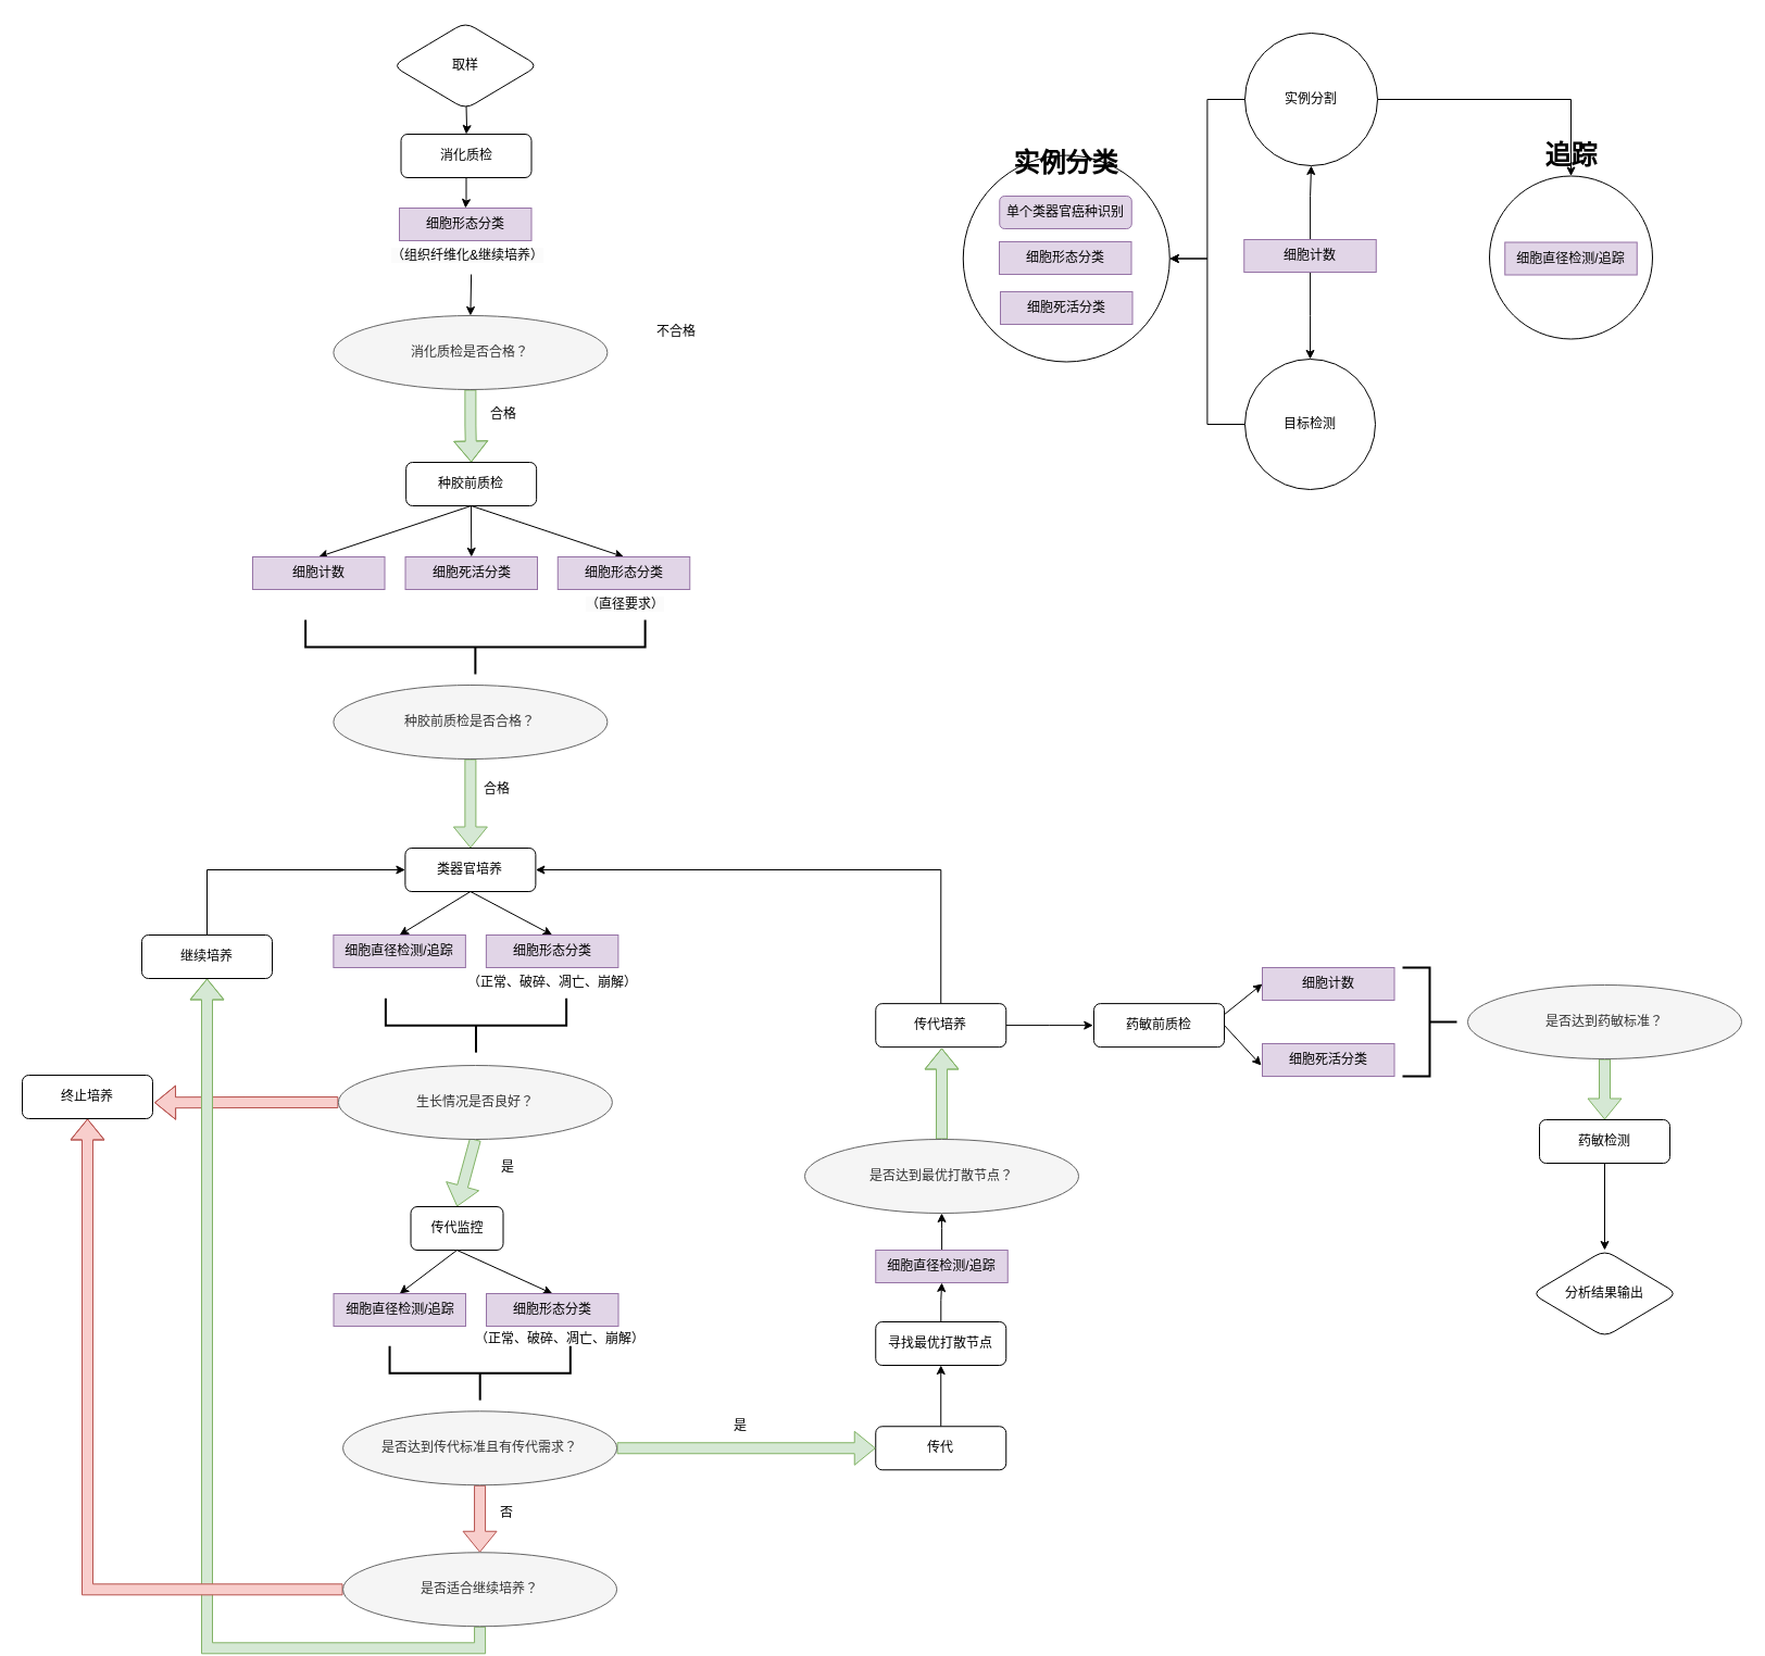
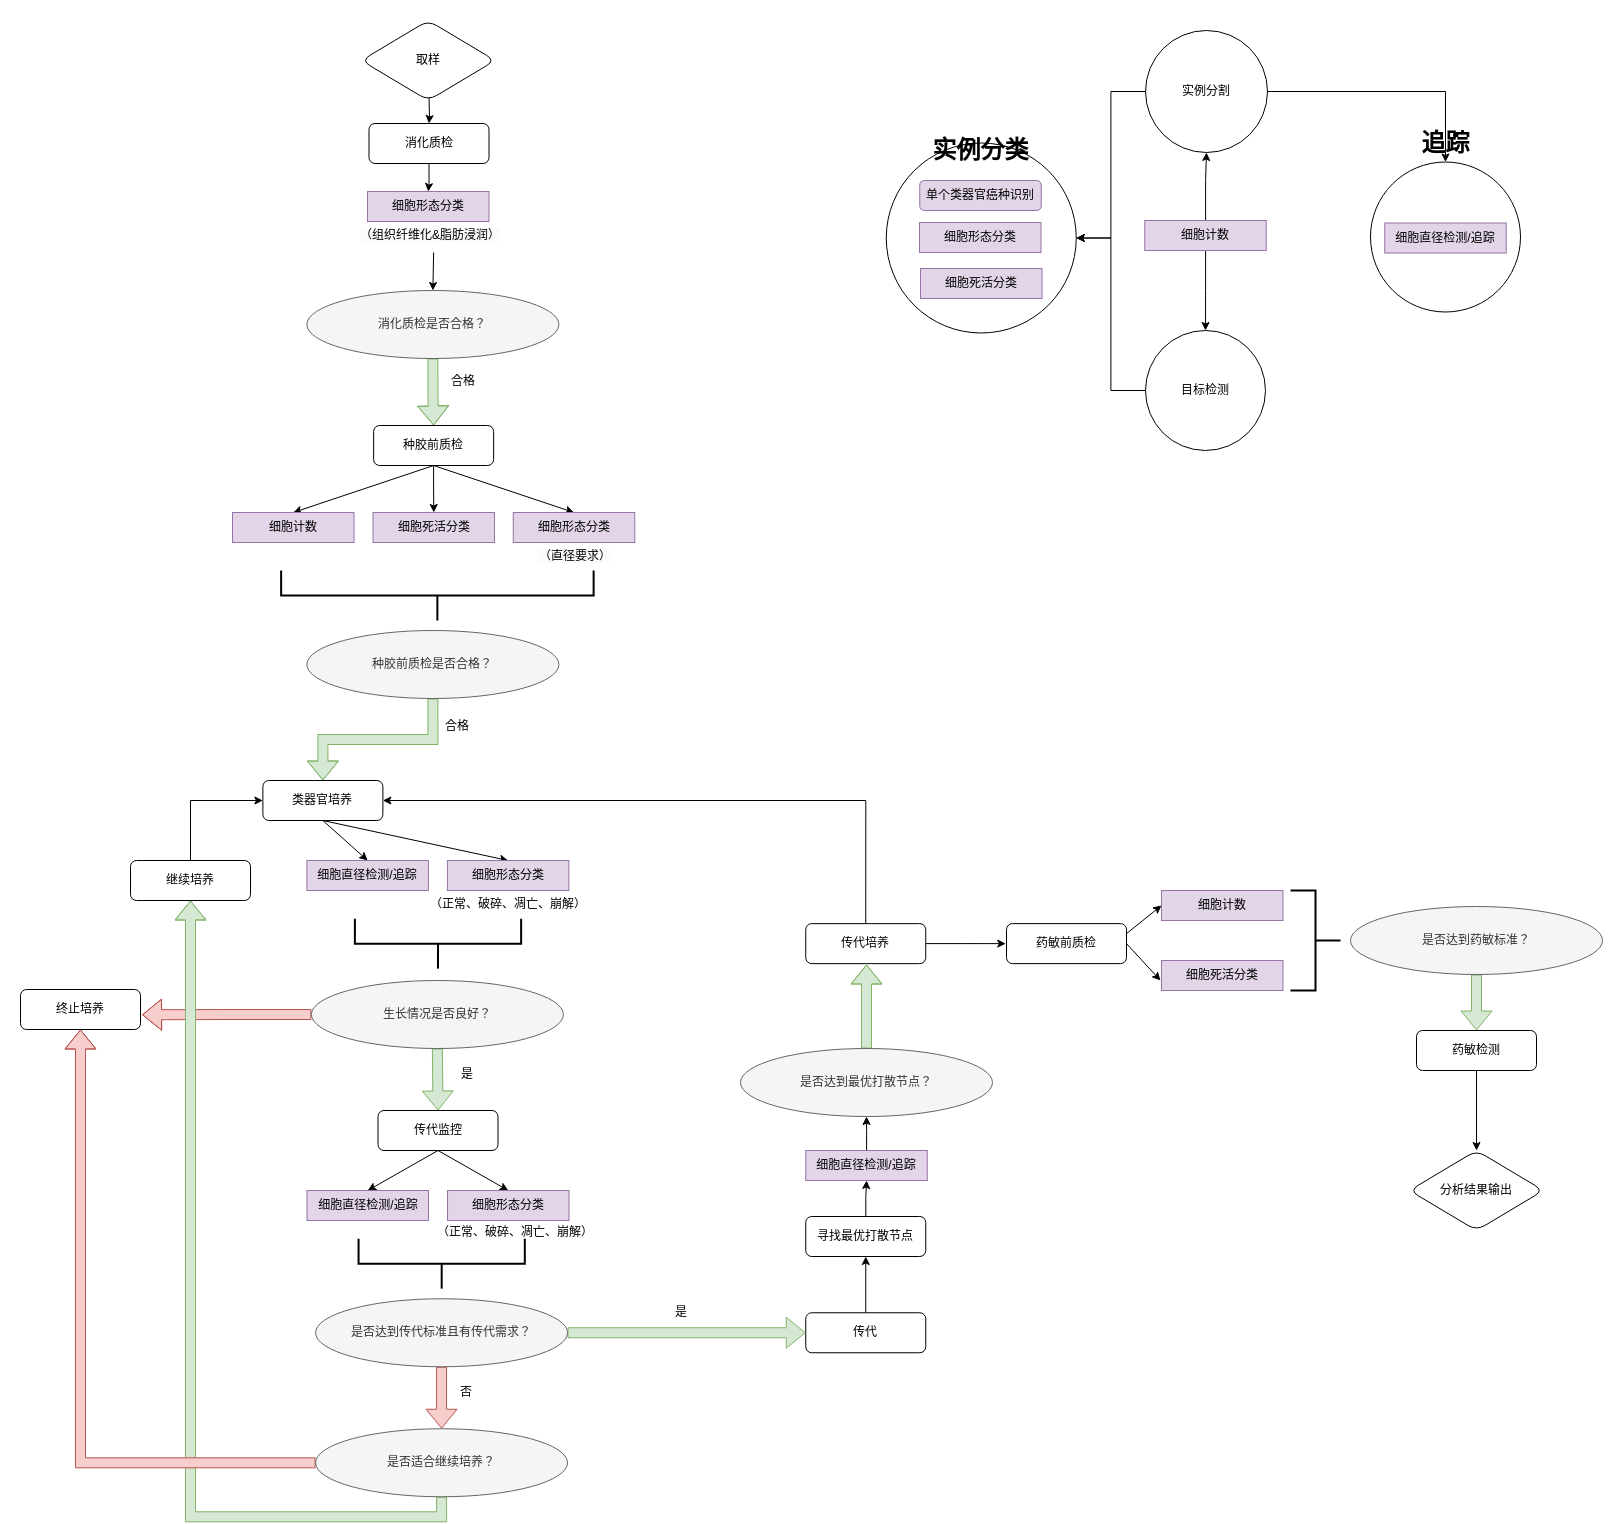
- <mxCell id="9" value="&lt;span style=&quot;color: rgb(0, 0, 0); font-family: Helvetica; font-size: 12px; font-style: normal; font-variant-ligatures: normal; font-variant-caps: normal; font-weight: 400; letter-spacing: normal; orphans: 2; text-align: center; text-indent: 0px; text-transform: none; widows: 2; word-spacing: 0px; -webkit-text-stroke-width: 0px; background-color: rgb(251, 251, 251); text-decoration-thickness: initial; text-decoration-style: initial; text-decoration-color: initial; float: none; display: inline !important;&quot;&gt;（组织纤维化&amp;amp;继续培养）&lt;/span&gt;" style="text;whiteSpace=wrap;html=1;" vertex="1" parent="1"><mxGeometry x="358.12" y="221" width="150" height="31" as="geometry" /></mxCell>
+ <mxCell id="9" value="&lt;span style=&quot;color: rgb(0, 0, 0); font-family: Helvetica; font-size: 12px; font-style: normal; font-variant-ligatures: normal; font-variant-caps: normal; font-weight: 400; letter-spacing: normal; orphans: 2; text-align: center; text-indent: 0px; text-transform: none; widows: 2; word-spacing: 0px; -webkit-text-stroke-width: 0px; background-color: rgb(251, 251, 251); text-decoration-thickness: initial; text-decoration-style: initial; text-decoration-color: initial; float: none; display: inline !important;&quot;&gt;（组织纤维化&amp;amp;脂肪浸润）&lt;/span&gt;" style="text;whiteSpace=wrap;html=1;" vertex="1" parent="1"><mxGeometry x="358.12" y="221" width="150" height="31" as="geometry" /></mxCell>
- <mxCell id="11" value="不合格" style="text;html=1;strokeColor=none;fillColor=none;align=center;verticalAlign=middle;whiteSpace=wrap;rounded=0;" vertex="1" parent="1"><mxGeometry x="591.86" y="290" width="60" height="30" as="geometry" /></mxCell>
- <mxCell id="24" value="类器官培养" style="rounded=1;whiteSpace=wrap;html=1;fontSize=12;glass=0;strokeWidth=1;shadow=0;" vertex="1" parent="1"><mxGeometry x="372.38" y="780" width="120" height="40" as="geometry" /></mxCell>
+ <mxCell id="24" value="类器官培养" style="rounded=1;whiteSpace=wrap;html=1;fontSize=12;glass=0;strokeWidth=1;shadow=0;" vertex="1" parent="1"><mxGeometry x="262.38" y="780" width="120" height="40" as="geometry" /></mxCell>
- <mxCell id="36" value="传代监控" style="rounded=1;whiteSpace=wrap;html=1;fontSize=12;glass=0;strokeWidth=1;shadow=0;" vertex="1" parent="1"><mxGeometry x="377.51" y="1110" width="85" height="40" as="geometry" /></mxCell>
+ <mxCell id="36" value="传代监控" style="rounded=1;whiteSpace=wrap;html=1;fontSize=12;glass=0;strokeWidth=1;shadow=0;" vertex="1" parent="1"><mxGeometry x="377.51" y="1110" width="120" height="40" as="geometry" /></mxCell>
